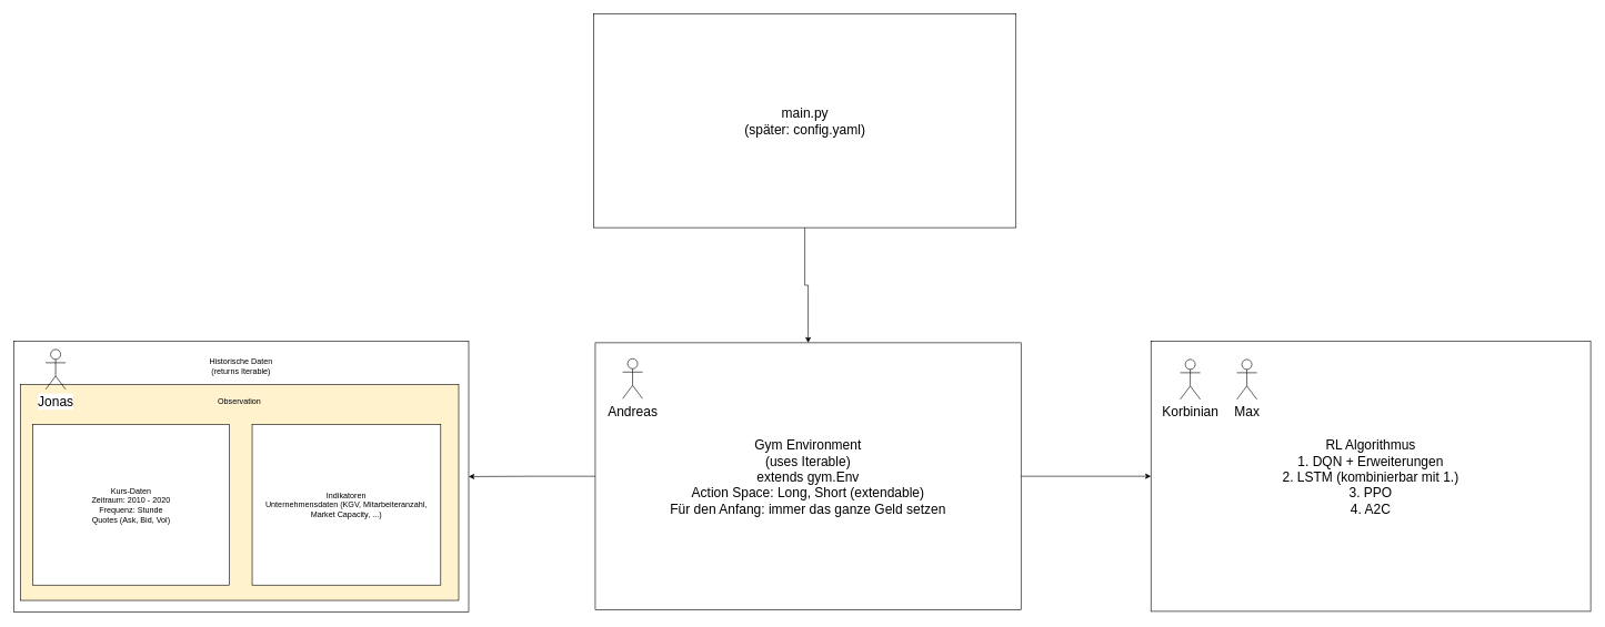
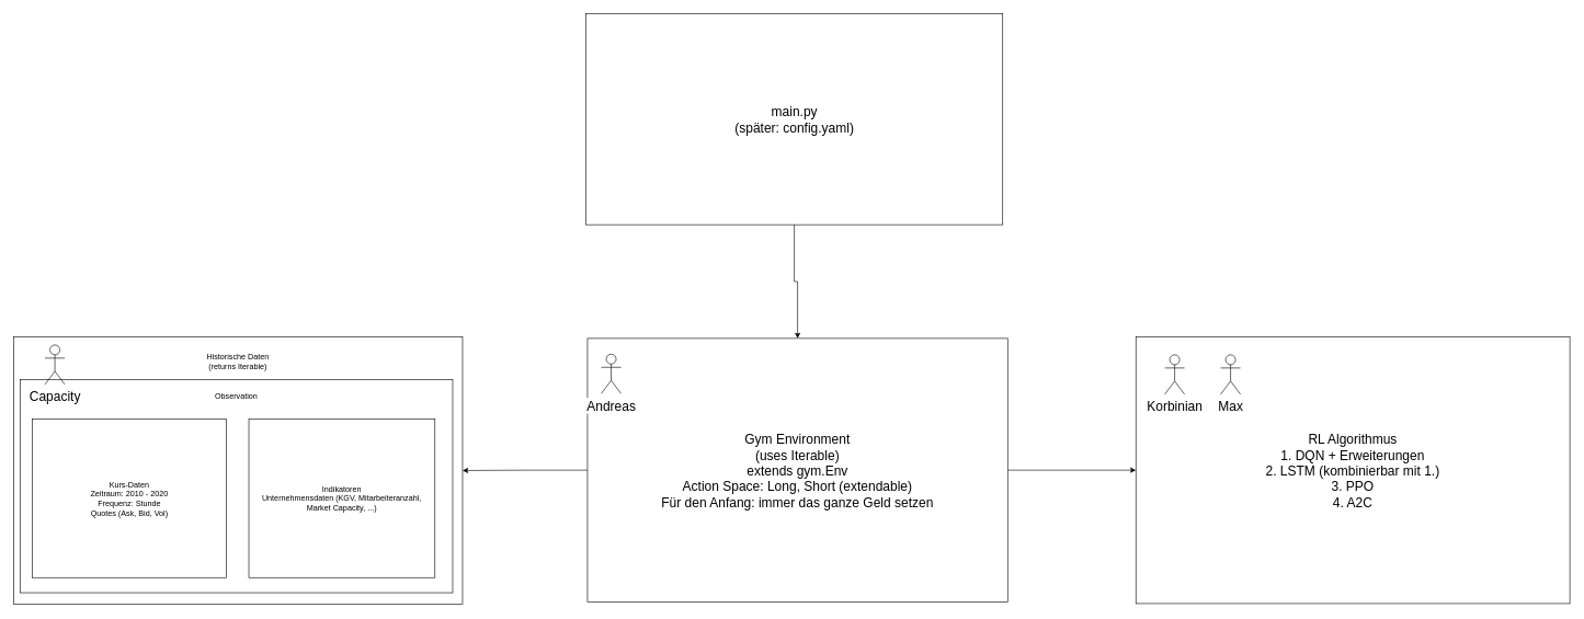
- <mxCell id="10" value="Andreas" style="shape=umlActor;verticalLabelPosition=bottom;verticalAlign=top;html=1;outlineConnect=0;labelBackgroundColor=#FFFFFF;fontSize=20;fontColor=#000000;" vertex="1" parent="1"><mxGeometry x="934" y="538" width="30" height="60" as="geometry" /></mxCell>
+ <mxCell id="10" value="Andreas" style="shape=umlActor;verticalLabelPosition=bottom;verticalAlign=top;html=1;outlineConnect=0;labelBackgroundColor=#FFFFFF;fontSize=20;fontColor=#000000;" vertex="1" parent="1"><mxGeometry x="914" y="538" width="30" height="60" as="geometry" /></mxCell>
- <mxCell id="9" value="Jonas" style="shape=umlActor;verticalLabelPosition=bottom;verticalAlign=top;html=1;outlineConnect=0;labelBackgroundColor=#FFFFFF;fontSize=20;fontColor=#000000;" vertex="1" parent="1"><mxGeometry x="68" y="524" width="30" height="60" as="geometry" /></mxCell>
+ <mxCell id="9" value="Capacity" style="shape=umlActor;verticalLabelPosition=bottom;verticalAlign=top;html=1;outlineConnect=0;labelBackgroundColor=#FFFFFF;fontSize=20;fontColor=#000000;" vertex="1" parent="1"><mxGeometry x="68" y="524" width="30" height="60" as="geometry" /></mxCell>
- <mxCell id="3" value="Observation&lt;br style=&quot;font-size: 12px;&quot;&gt;&lt;br style=&quot;font-size: 12px;&quot;&gt;&lt;br style=&quot;font-size: 12px;&quot;&gt;&lt;br style=&quot;font-size: 12px;&quot;&gt;&lt;br style=&quot;font-size: 12px;&quot;&gt;&lt;br style=&quot;font-size: 12px;&quot;&gt;&lt;br style=&quot;font-size: 12px;&quot;&gt;&lt;br style=&quot;font-size: 12px;&quot;&gt;&lt;br style=&quot;font-size: 12px;&quot;&gt;&lt;br style=&quot;font-size: 12px;&quot;&gt;&lt;br style=&quot;font-size: 12px;&quot;&gt;&lt;br style=&quot;font-size: 12px;&quot;&gt;&lt;br style=&quot;font-size: 12px;&quot;&gt;&lt;br style=&quot;font-size: 12px;&quot;&gt;&lt;br style=&quot;font-size: 12px;&quot;&gt;&lt;br style=&quot;font-size: 12px;&quot;&gt;&lt;br style=&quot;font-size: 12px;&quot;&gt;&lt;br style=&quot;font-size: 12px;&quot;&gt;&lt;br style=&quot;font-size: 12px;&quot;&gt;&lt;br style=&quot;font-size: 12px;&quot;&gt;" style="rounded=0;whiteSpace=wrap;html=1;fontSize=12;fillColor=#fff2cc;" vertex="1" parent="1"><mxGeometry x="30" y="577" width="658" height="324" as="geometry" /></mxCell>
+ <mxCell id="3" value="Observation&lt;br style=&quot;font-size: 12px;&quot;&gt;&lt;br style=&quot;font-size: 12px;&quot;&gt;&lt;br style=&quot;font-size: 12px;&quot;&gt;&lt;br style=&quot;font-size: 12px;&quot;&gt;&lt;br style=&quot;font-size: 12px;&quot;&gt;&lt;br style=&quot;font-size: 12px;&quot;&gt;&lt;br style=&quot;font-size: 12px;&quot;&gt;&lt;br style=&quot;font-size: 12px;&quot;&gt;&lt;br style=&quot;font-size: 12px;&quot;&gt;&lt;br style=&quot;font-size: 12px;&quot;&gt;&lt;br style=&quot;font-size: 12px;&quot;&gt;&lt;br style=&quot;font-size: 12px;&quot;&gt;&lt;br style=&quot;font-size: 12px;&quot;&gt;&lt;br style=&quot;font-size: 12px;&quot;&gt;&lt;br style=&quot;font-size: 12px;&quot;&gt;&lt;br style=&quot;font-size: 12px;&quot;&gt;&lt;br style=&quot;font-size: 12px;&quot;&gt;&lt;br style=&quot;font-size: 12px;&quot;&gt;&lt;br style=&quot;font-size: 12px;&quot;&gt;&lt;br style=&quot;font-size: 12px;&quot;&gt;" style="rounded=0;whiteSpace=wrap;html=1;fontSize=12;" vertex="1" parent="1"><mxGeometry x="30" y="577" width="658" height="324" as="geometry" /></mxCell>
